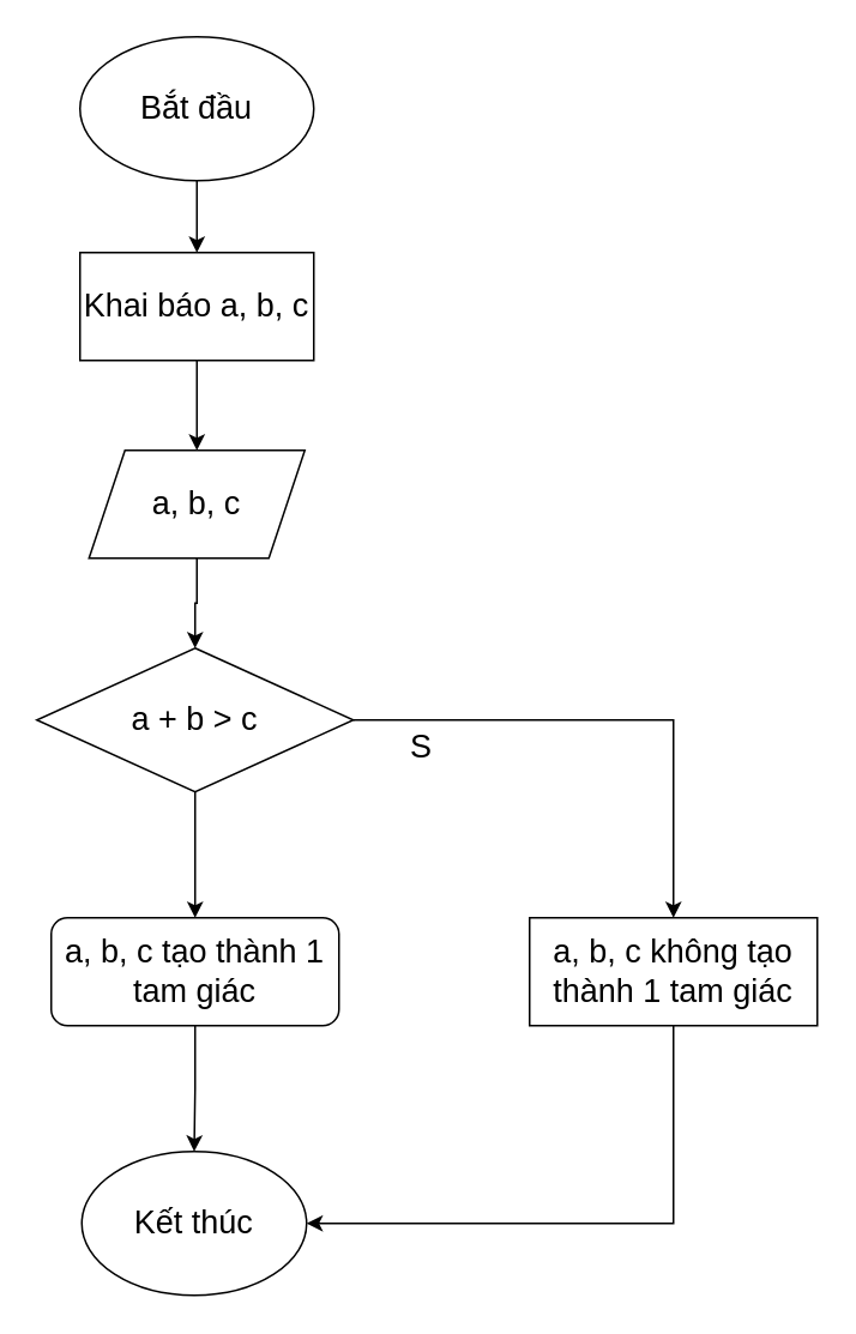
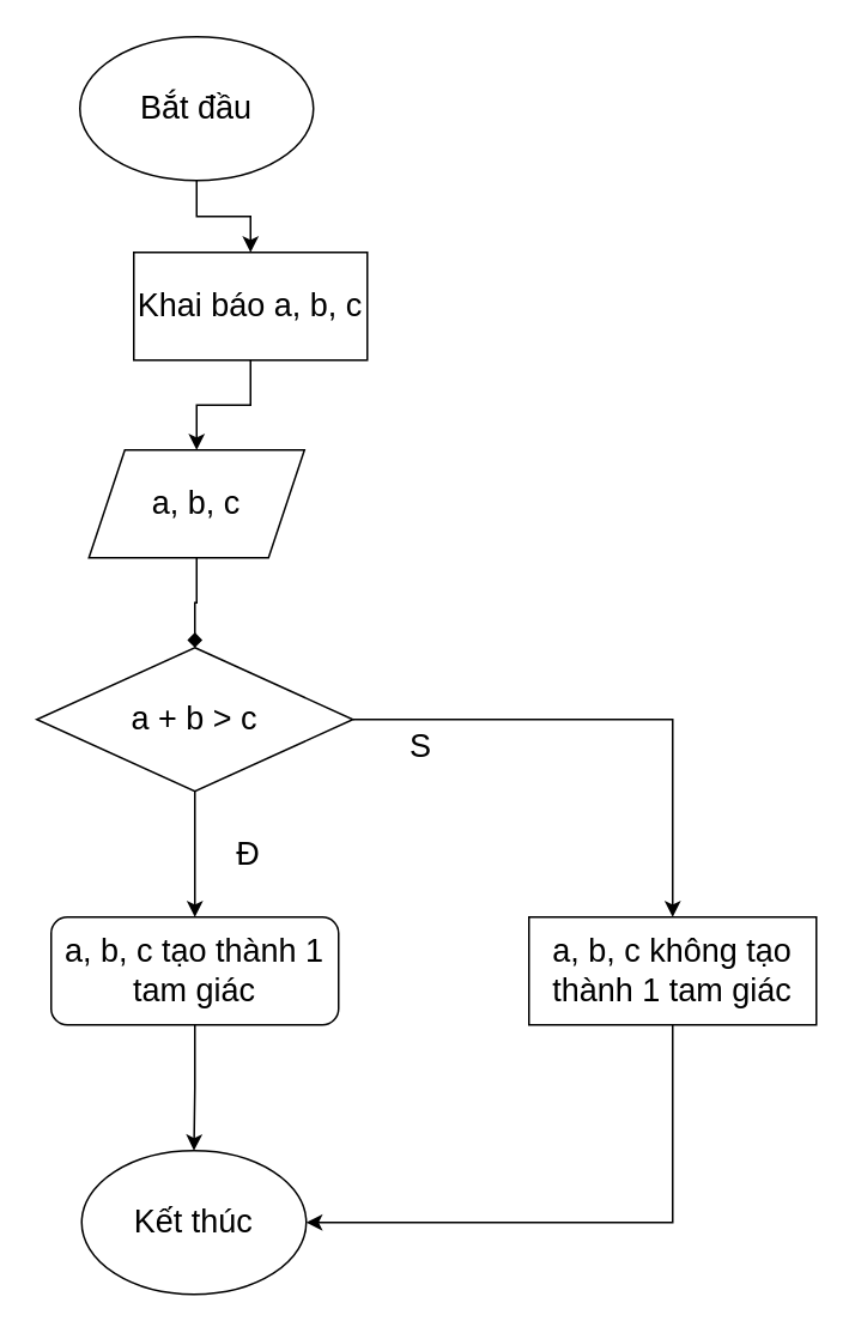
- <mxCell id="5" value="Khai báo a, b, c" style="rounded=0;whiteSpace=wrap;html=1;fontSize=18;" parent="1" vertex="1"><mxGeometry x="44" y="140" width="130" height="60" as="geometry" /></mxCell>
+ <mxCell id="5" value="Khai báo a, b, c" style="rounded=0;whiteSpace=wrap;html=1;fontSize=18;" parent="1" vertex="1"><mxGeometry x="74" y="140" width="130" height="60" as="geometry" /></mxCell>
- <mxCell id="6" value="" style="edgeStyle=orthogonalEdgeStyle;rounded=0;orthogonalLoop=1;jettySize=auto;html=1;fontSize=18;" parent="1" source="7" target="10" edge="1"><mxGeometry relative="1" as="geometry" /></mxCell>
+ <mxCell id="6" value="" style="edgeStyle=orthogonalEdgeStyle;rounded=0;orthogonalLoop=1;jettySize=auto;html=1;fontSize=18;endArrow=diamond;" parent="1" source="7" target="10" edge="1"><mxGeometry relative="1" as="geometry" /></mxCell>
+ <mxCell id="16" value="Đ" style="text;html=1;strokeColor=none;fillColor=none;align=center;verticalAlign=middle;whiteSpace=wrap;rounded=0;fontSize=18;" parent="1" vertex="1"><mxGeometry x="108" y="460" width="60" height="30" as="geometry" /></mxCell>
